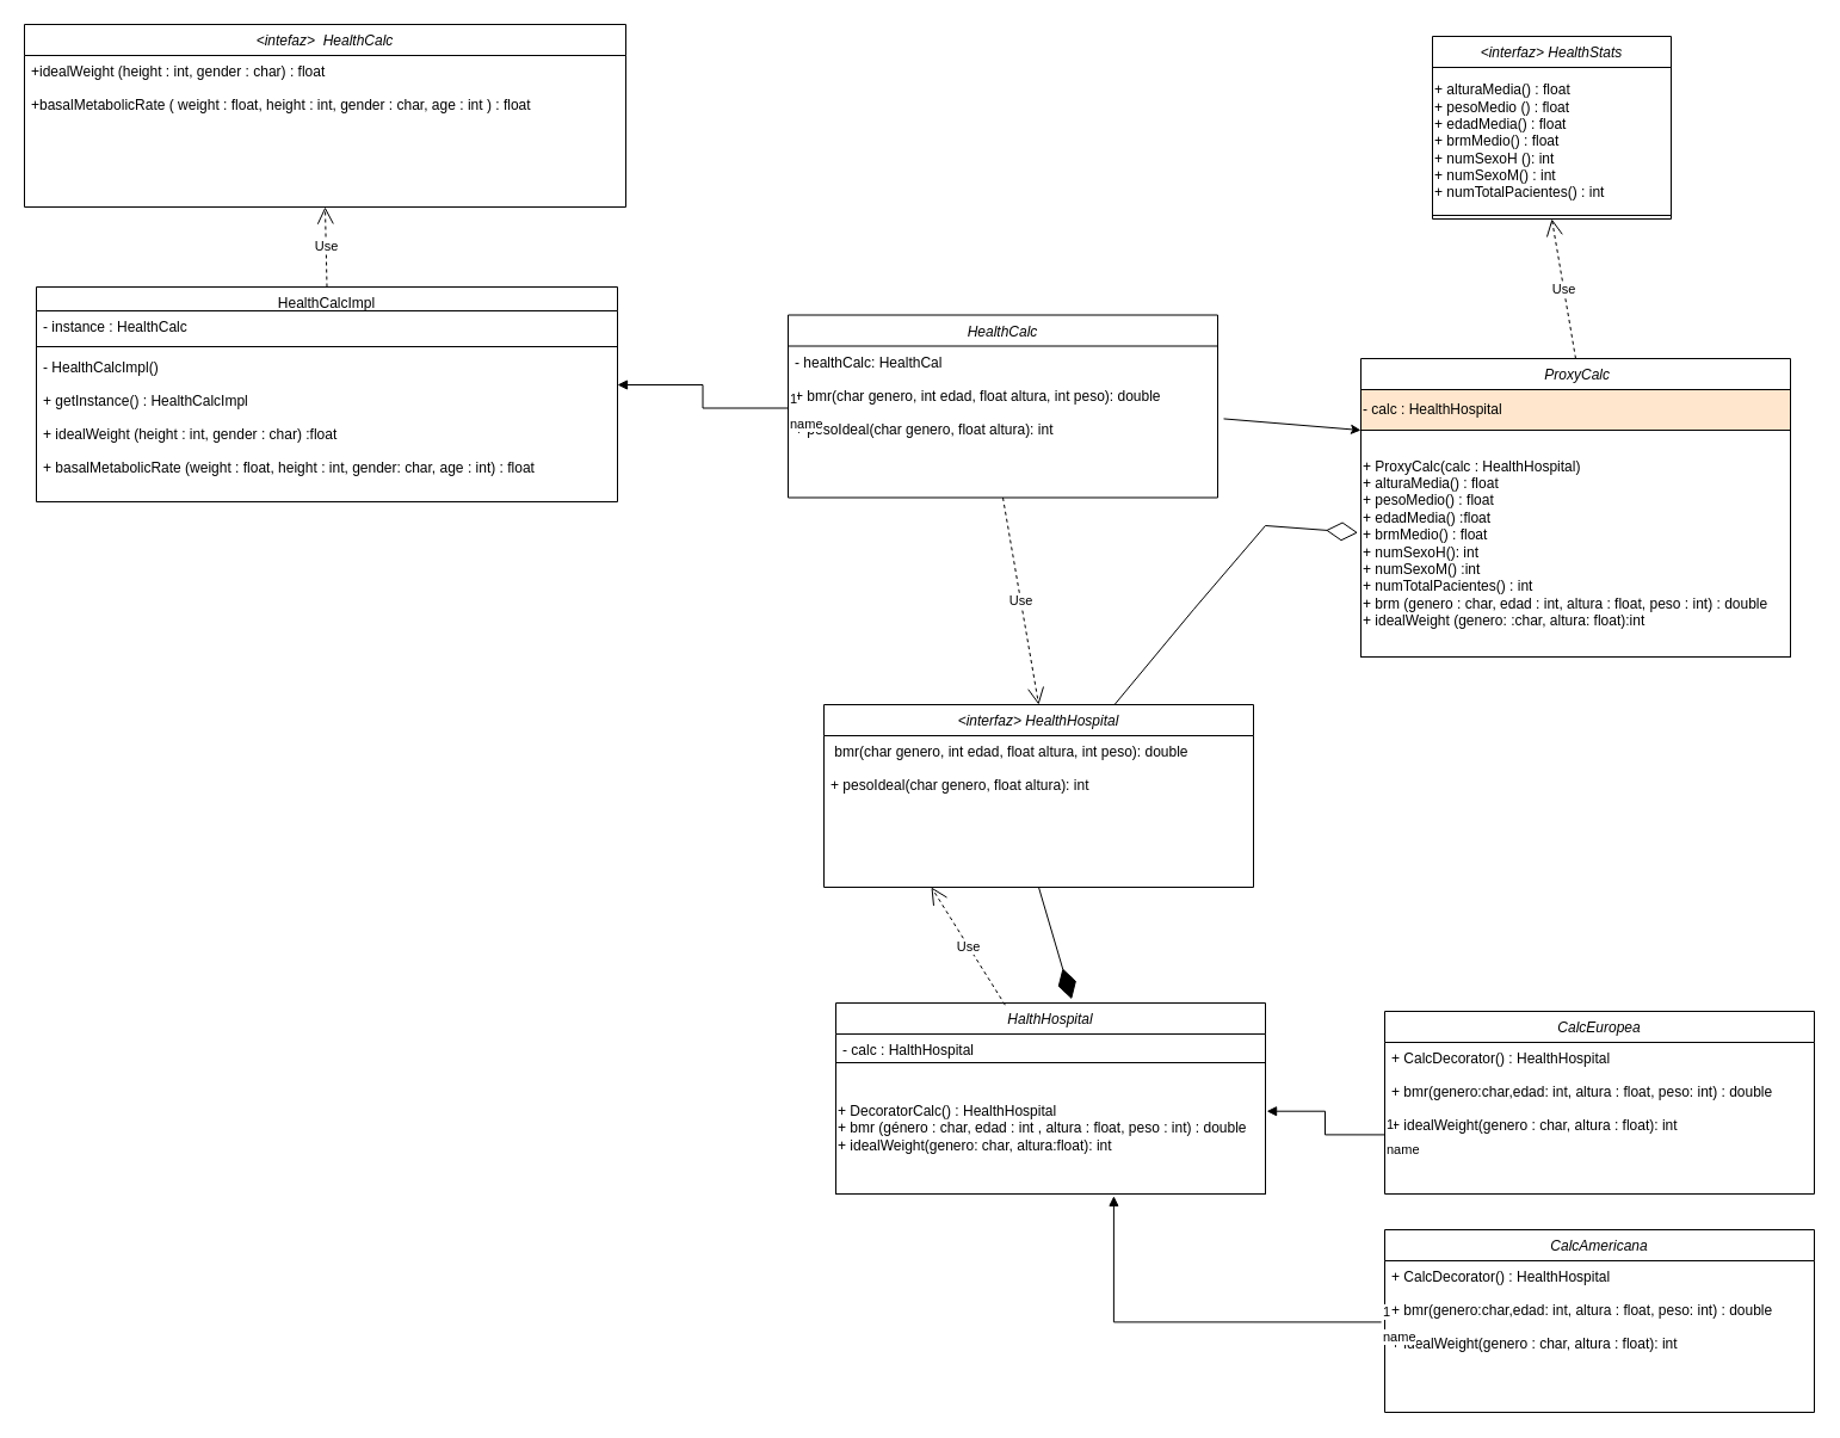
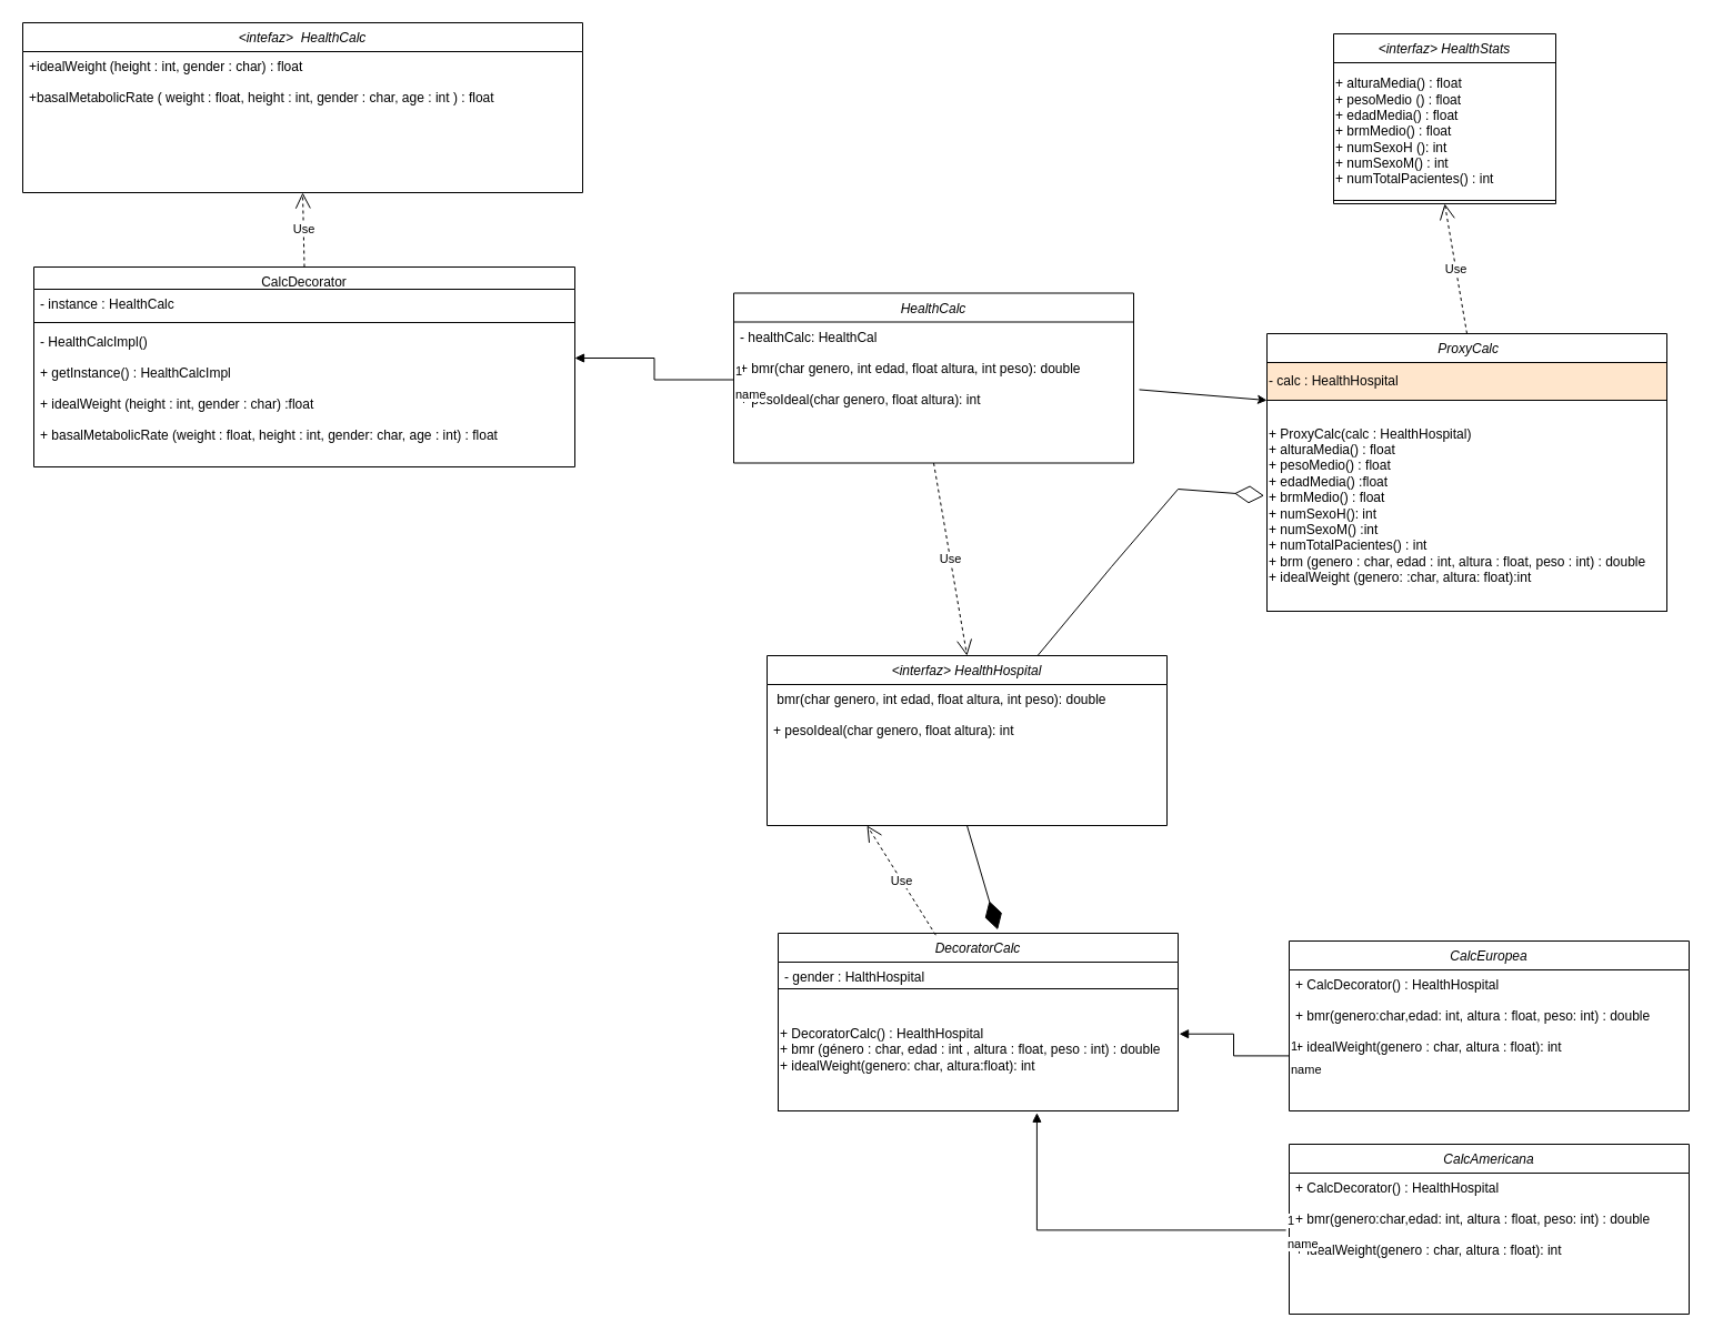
- <mxCell id="4" value="HealthCalcImpl" style="swimlane;fontStyle=0;align=center;verticalAlign=top;childLayout=stackLayout;horizontal=1;startSize=20;horizontalStack=0;resizeParent=1;resizeLast=0;collapsible=1;marginBottom=0;rounded=0;shadow=0;strokeWidth=1;" parent="1" vertex="1"><mxGeometry x="30" y="240" width="487" height="180" as="geometry"><mxRectangle x="130" y="380" width="160" height="26" as="alternateBounds" /></mxGeometry></mxCell>
+ <mxCell id="4" value="CalcDecorator" style="swimlane;fontStyle=0;align=center;verticalAlign=top;childLayout=stackLayout;horizontal=1;startSize=20;horizontalStack=0;resizeParent=1;resizeLast=0;collapsible=1;marginBottom=0;rounded=0;shadow=0;strokeWidth=1;" parent="1" vertex="1"><mxGeometry x="30" y="240" width="487" height="180" as="geometry"><mxRectangle x="130" y="380" width="160" height="26" as="alternateBounds" /></mxGeometry></mxCell>
- <mxCell id="27" value="HalthHospital" style="swimlane;fontStyle=2;align=center;verticalAlign=top;childLayout=stackLayout;horizontal=1;startSize=26;horizontalStack=0;resizeParent=1;resizeLast=0;collapsible=1;marginBottom=0;rounded=0;shadow=0;strokeWidth=1;" vertex="1" parent="1"><mxGeometry x="700" y="840" width="360" height="153" as="geometry"><mxRectangle x="140" y="70" width="160" height="26" as="alternateBounds" /></mxGeometry></mxCell>
+ <mxCell id="27" value="DecoratorCalc" style="swimlane;fontStyle=2;align=center;verticalAlign=top;childLayout=stackLayout;horizontal=1;startSize=26;horizontalStack=0;resizeParent=1;resizeLast=0;collapsible=1;marginBottom=0;rounded=0;shadow=0;strokeWidth=1;" vertex="1" parent="1"><mxGeometry x="700" y="840" width="360" height="153" as="geometry"><mxRectangle x="140" y="70" width="160" height="26" as="alternateBounds" /></mxGeometry></mxCell>
- <mxCell id="28" value="- calc : HalthHospital" style="text;align=left;verticalAlign=top;spacingLeft=4;spacingRight=4;overflow=hidden;rotatable=0;points=[[0,0.5],[1,0.5]];portConstraint=eastwest;" vertex="1" parent="27"><mxGeometry y="26" width="360" height="34" as="geometry" /></mxCell>
+ <mxCell id="28" value="- gender : HalthHospital" style="text;align=left;verticalAlign=top;spacingLeft=4;spacingRight=4;overflow=hidden;rotatable=0;points=[[0,0.5],[1,0.5]];portConstraint=eastwest;" vertex="1" parent="27"><mxGeometry y="26" width="360" height="34" as="geometry" /></mxCell>
